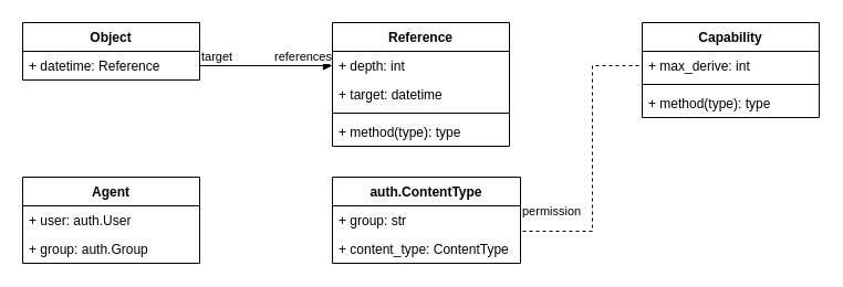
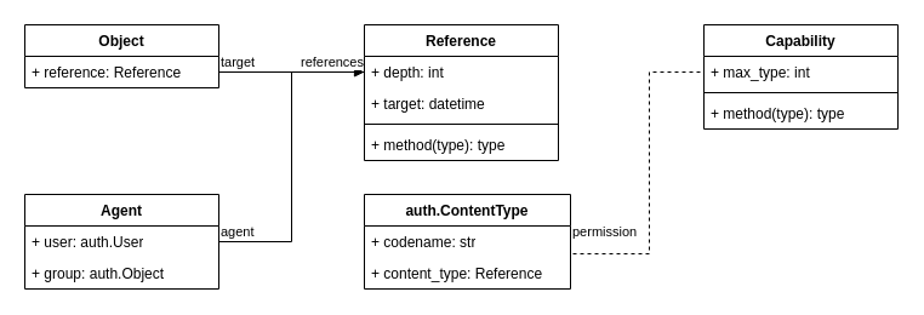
- <mxCell id="3" value="+ datetime: Reference" style="text;strokeColor=none;fillColor=none;align=left;verticalAlign=top;spacingLeft=4;spacingRight=4;overflow=hidden;rotatable=0;points=[[0,0.5],[1,0.5]];portConstraint=eastwest;whiteSpace=wrap;html=1;" parent="2" vertex="1"><mxGeometry y="26" width="160" height="26" as="geometry" /></mxCell>
+ <mxCell id="3" value="+ reference: Reference" style="text;strokeColor=none;fillColor=none;align=left;verticalAlign=top;spacingLeft=4;spacingRight=4;overflow=hidden;rotatable=0;points=[[0,0.5],[1,0.5]];portConstraint=eastwest;whiteSpace=wrap;html=1;" parent="2" vertex="1"><mxGeometry y="26" width="160" height="26" as="geometry" /></mxCell>
- <mxCell id="5" value="+ max_derive: int" style="text;strokeColor=none;fillColor=none;align=left;verticalAlign=top;spacingLeft=4;spacingRight=4;overflow=hidden;rotatable=0;points=[[0,0.5],[1,0.5]];portConstraint=eastwest;whiteSpace=wrap;html=1;" parent="4" vertex="1"><mxGeometry y="26" width="160" height="26" as="geometry" /></mxCell>
+ <mxCell id="5" value="+ max_type: int" style="text;strokeColor=none;fillColor=none;align=left;verticalAlign=top;spacingLeft=4;spacingRight=4;overflow=hidden;rotatable=0;points=[[0,0.5],[1,0.5]];portConstraint=eastwest;whiteSpace=wrap;html=1;" parent="4" vertex="1"><mxGeometry y="26" width="160" height="26" as="geometry" /></mxCell>
+ <mxCell id="24" value="" style="endArrow=none;html=1;edgeStyle=orthogonalEdgeStyle;rounded=0;exitX=1;exitY=0.5;exitDx=0;exitDy=0;entryX=0;entryY=0.5;entryDx=0;entryDy=0;" parent="1" source="22" target="9" edge="1"><mxGeometry relative="1" as="geometry"><mxPoint x="360" y="120" as="sourcePoint" /><mxPoint x="520" y="120" as="targetPoint" /></mxGeometry></mxCell>
+ <mxCell id="25" value="agent" style="edgeLabel;resizable=0;html=1;align=left;verticalAlign=bottom;" parent="24" connectable="0" vertex="1"><mxGeometry x="-1" relative="1" as="geometry" /></mxCell>
- <mxCell id="14" value="+ group: str" style="text;strokeColor=none;fillColor=none;align=left;verticalAlign=top;spacingLeft=4;spacingRight=4;overflow=hidden;rotatable=0;points=[[0,0.5],[1,0.5]];portConstraint=eastwest;whiteSpace=wrap;html=1;" parent="13" vertex="1"><mxGeometry y="26" width="170" height="26" as="geometry" /></mxCell>
+ <mxCell id="14" value="+ codename: str" style="text;strokeColor=none;fillColor=none;align=left;verticalAlign=top;spacingLeft=4;spacingRight=4;overflow=hidden;rotatable=0;points=[[0,0.5],[1,0.5]];portConstraint=eastwest;whiteSpace=wrap;html=1;" parent="13" vertex="1"><mxGeometry y="26" width="170" height="26" as="geometry" /></mxCell>
- <mxCell id="23" value="+ group: auth.Group" style="text;strokeColor=none;fillColor=none;align=left;verticalAlign=top;spacingLeft=4;spacingRight=4;overflow=hidden;rotatable=0;points=[[0,0.5],[1,0.5]];portConstraint=eastwest;whiteSpace=wrap;html=1;" parent="21" vertex="1"><mxGeometry y="52" width="160" height="26" as="geometry" /></mxCell>
+ <mxCell id="23" value="+ group: auth.Object" style="text;strokeColor=none;fillColor=none;align=left;verticalAlign=top;spacingLeft=4;spacingRight=4;overflow=hidden;rotatable=0;points=[[0,0.5],[1,0.5]];portConstraint=eastwest;whiteSpace=wrap;html=1;" parent="21" vertex="1"><mxGeometry y="52" width="160" height="26" as="geometry" /></mxCell>
- <mxCell id="15" value="+ content_type: ContentType" style="text;strokeColor=none;fillColor=none;align=left;verticalAlign=top;spacingLeft=4;spacingRight=4;overflow=hidden;rotatable=0;points=[[0,0.5],[1,0.5]];portConstraint=eastwest;whiteSpace=wrap;html=1;" parent="13" vertex="1"><mxGeometry y="52" width="170" height="26" as="geometry" /></mxCell>
+ <mxCell id="15" value="+ content_type: Reference" style="text;strokeColor=none;fillColor=none;align=left;verticalAlign=top;spacingLeft=4;spacingRight=4;overflow=hidden;rotatable=0;points=[[0,0.5],[1,0.5]];portConstraint=eastwest;whiteSpace=wrap;html=1;" parent="13" vertex="1"><mxGeometry y="52" width="170" height="26" as="geometry" /></mxCell>
